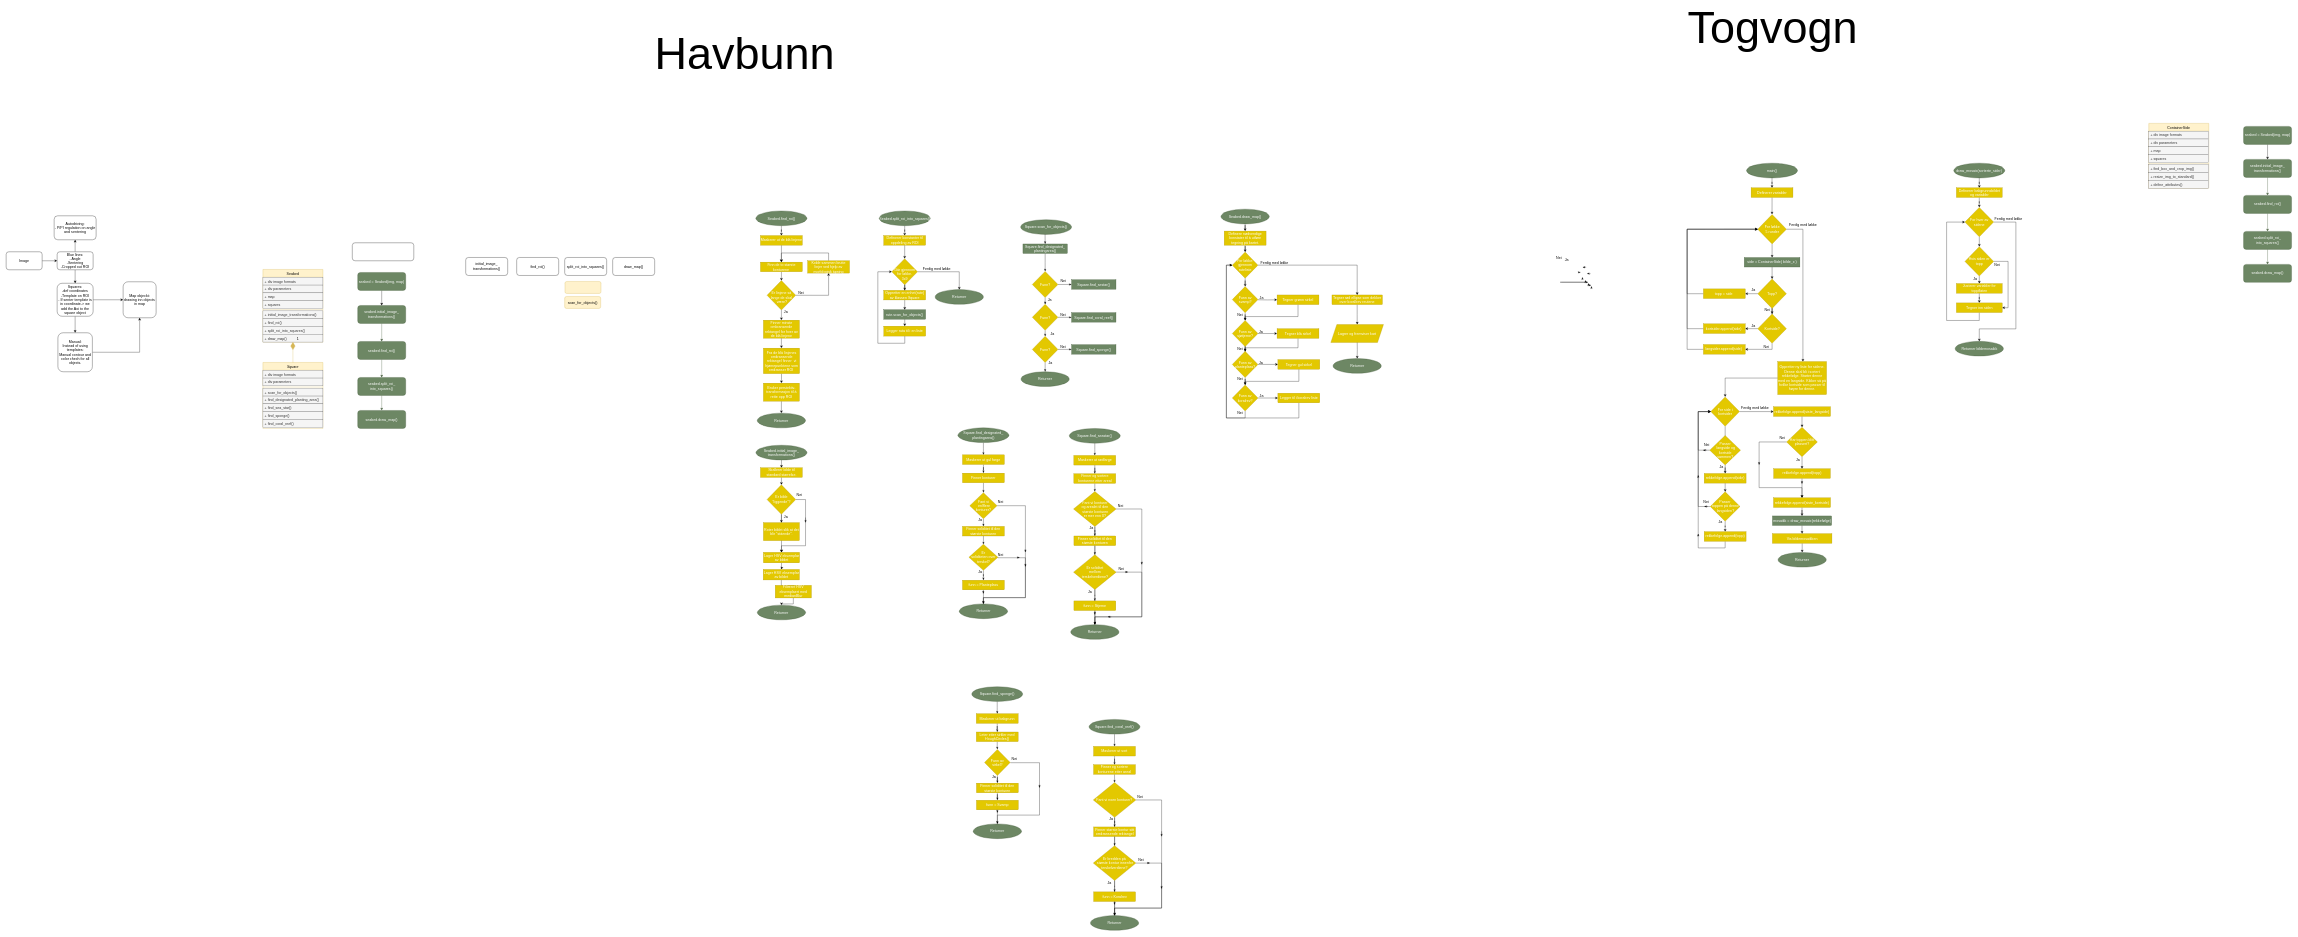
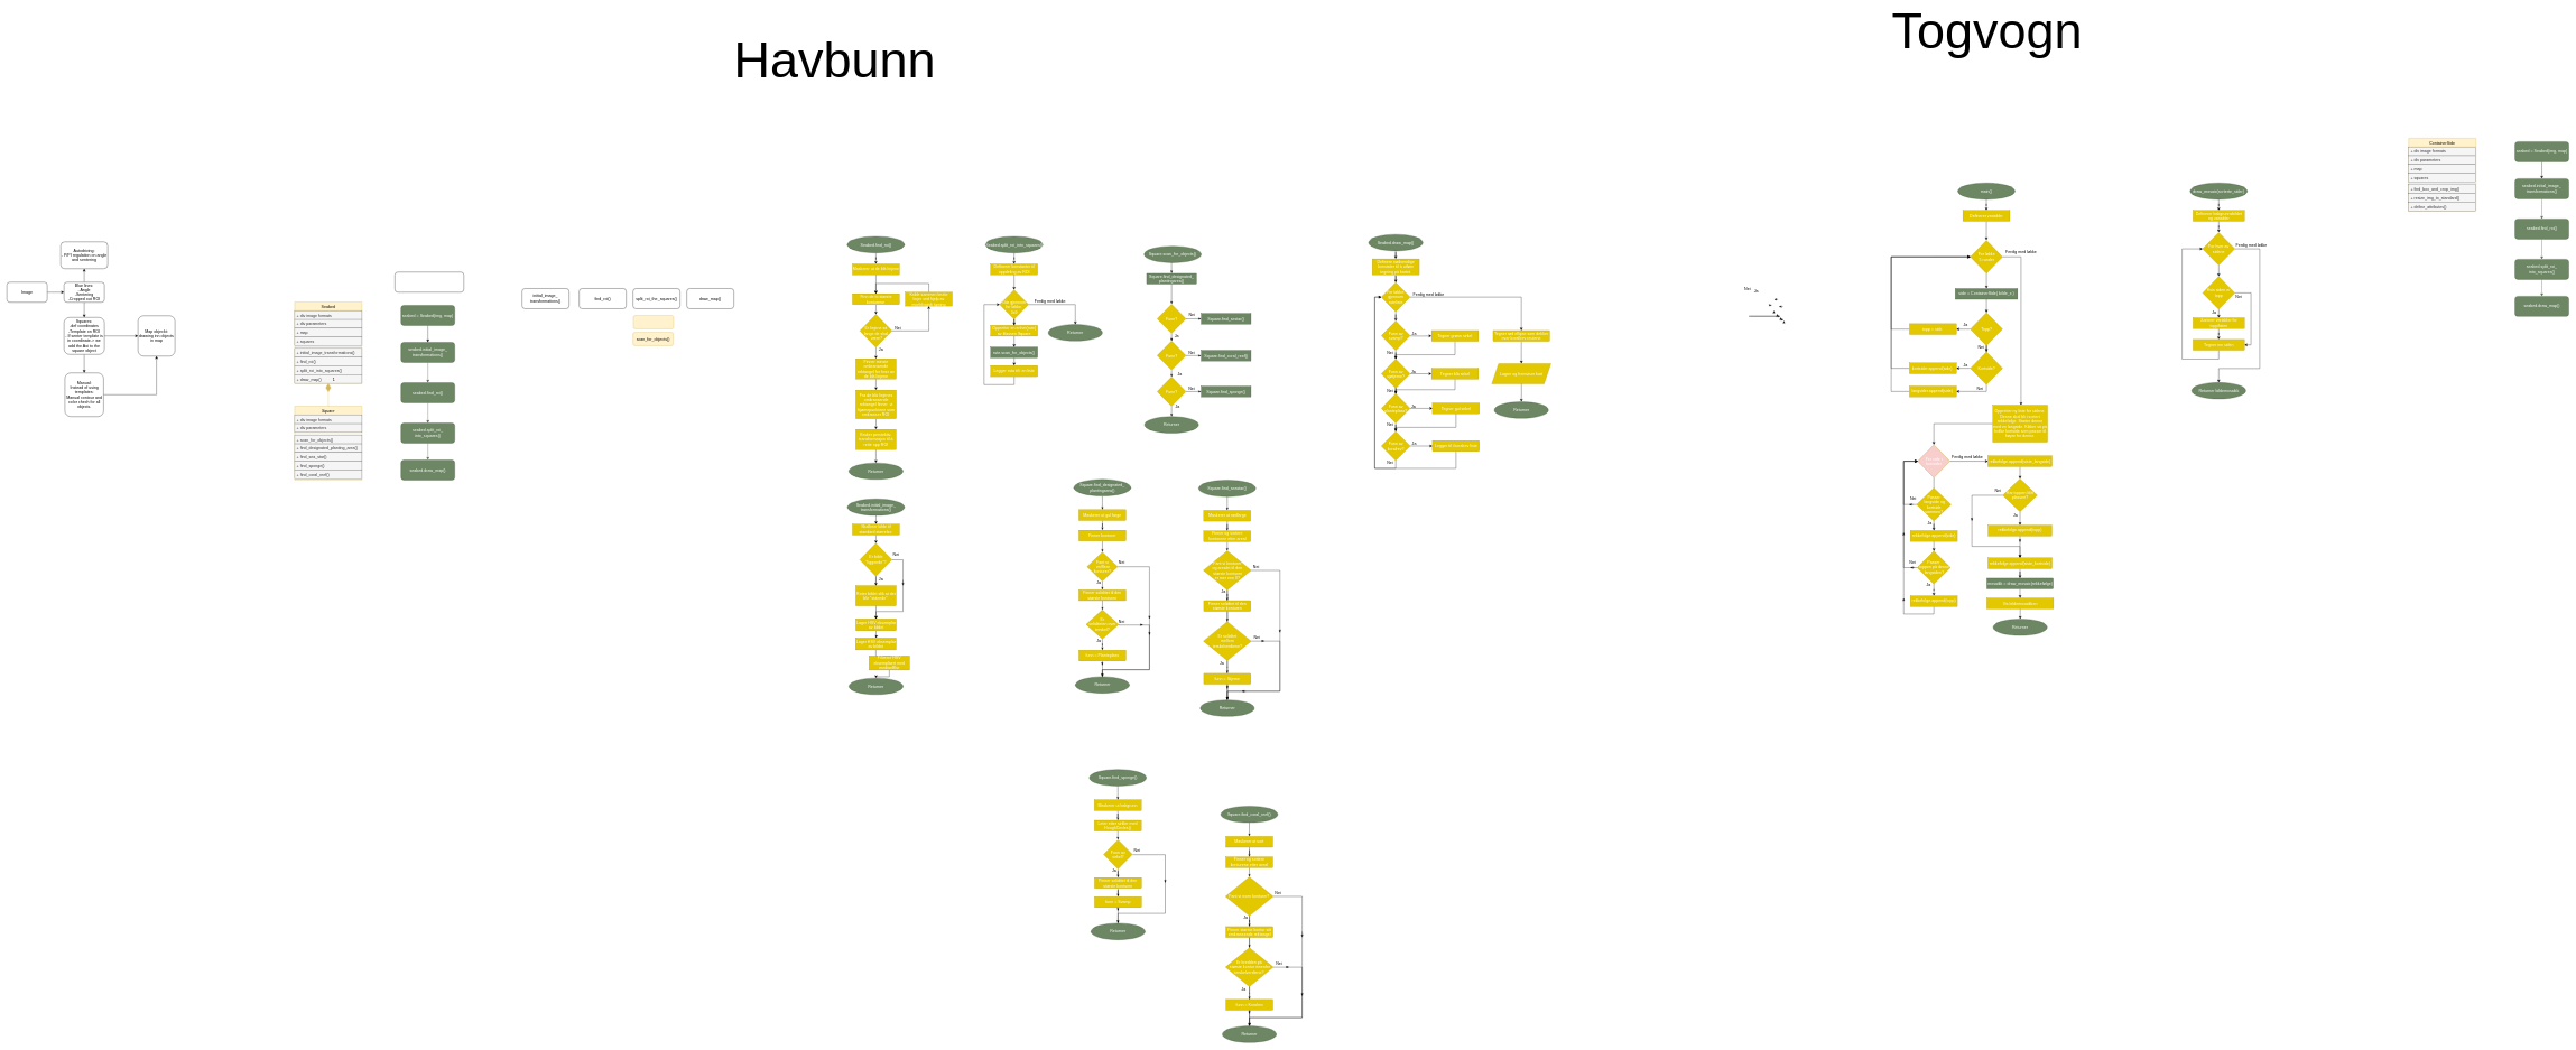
- <mxCell id="11" value="split_roi_into_squares()" style="rounded=1;whiteSpace=wrap;html=1;" parent="1" vertex="1"><mxGeometry x="1882" y="797" width="140" height="60" as="geometry" /></mxCell>
+ <mxCell id="11" value="split_roi_the_squares()" style="rounded=1;whiteSpace=wrap;html=1;" parent="1" vertex="1"><mxGeometry x="1882" y="797" width="140" height="60" as="geometry" /></mxCell>
- <mxCell id="300" value="For side i kortsider" style="rhombus;whiteSpace=wrap;html=1;rounded=0;fontColor=#ffffff;strokeColor=#B09500;fillColor=#e3c800;align=center;" parent="1" vertex="1"><mxGeometry x="5703" y="1261.75" width="95.5" height="98" as="geometry" /></mxCell>
+ <mxCell id="300" value="For side i kortsider" style="rhombus;whiteSpace=wrap;html=1;rounded=0;fontColor=#ffffff;strokeColor=#B09500;fillColor=#f8cecc;align=center;" parent="1" vertex="1"><mxGeometry x="5703" y="1261.75" width="95.5" height="98" as="geometry" /></mxCell>
